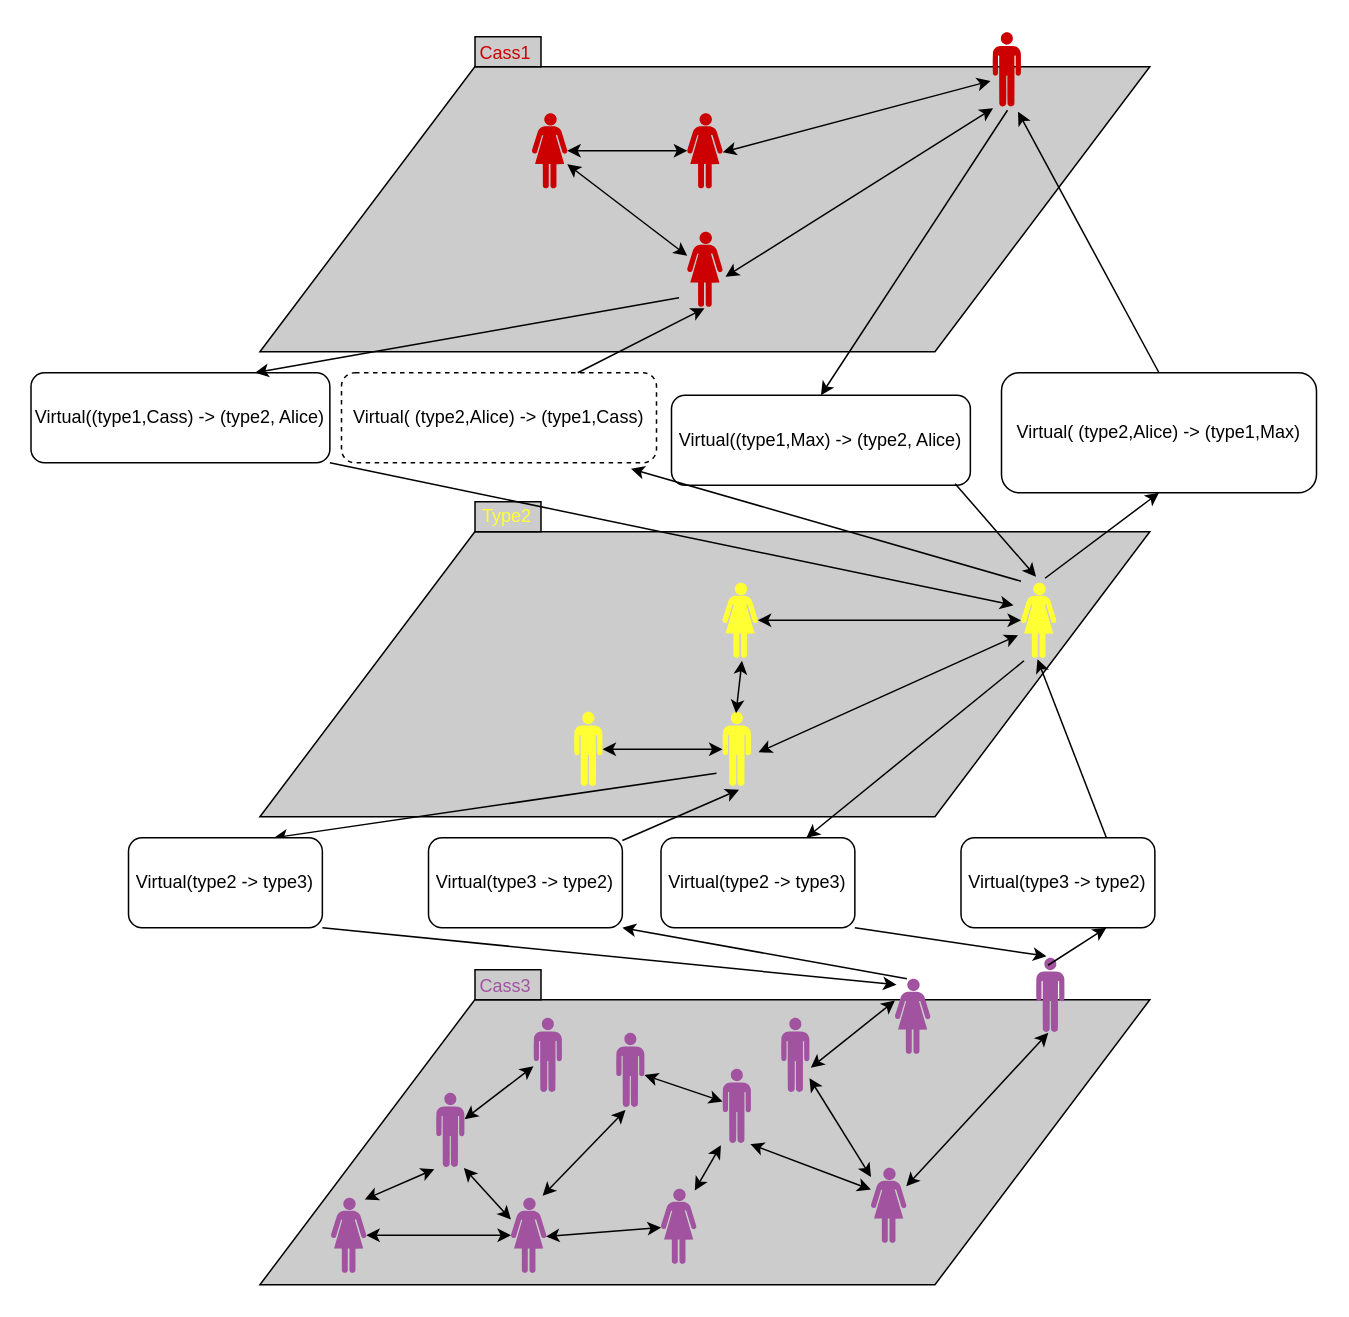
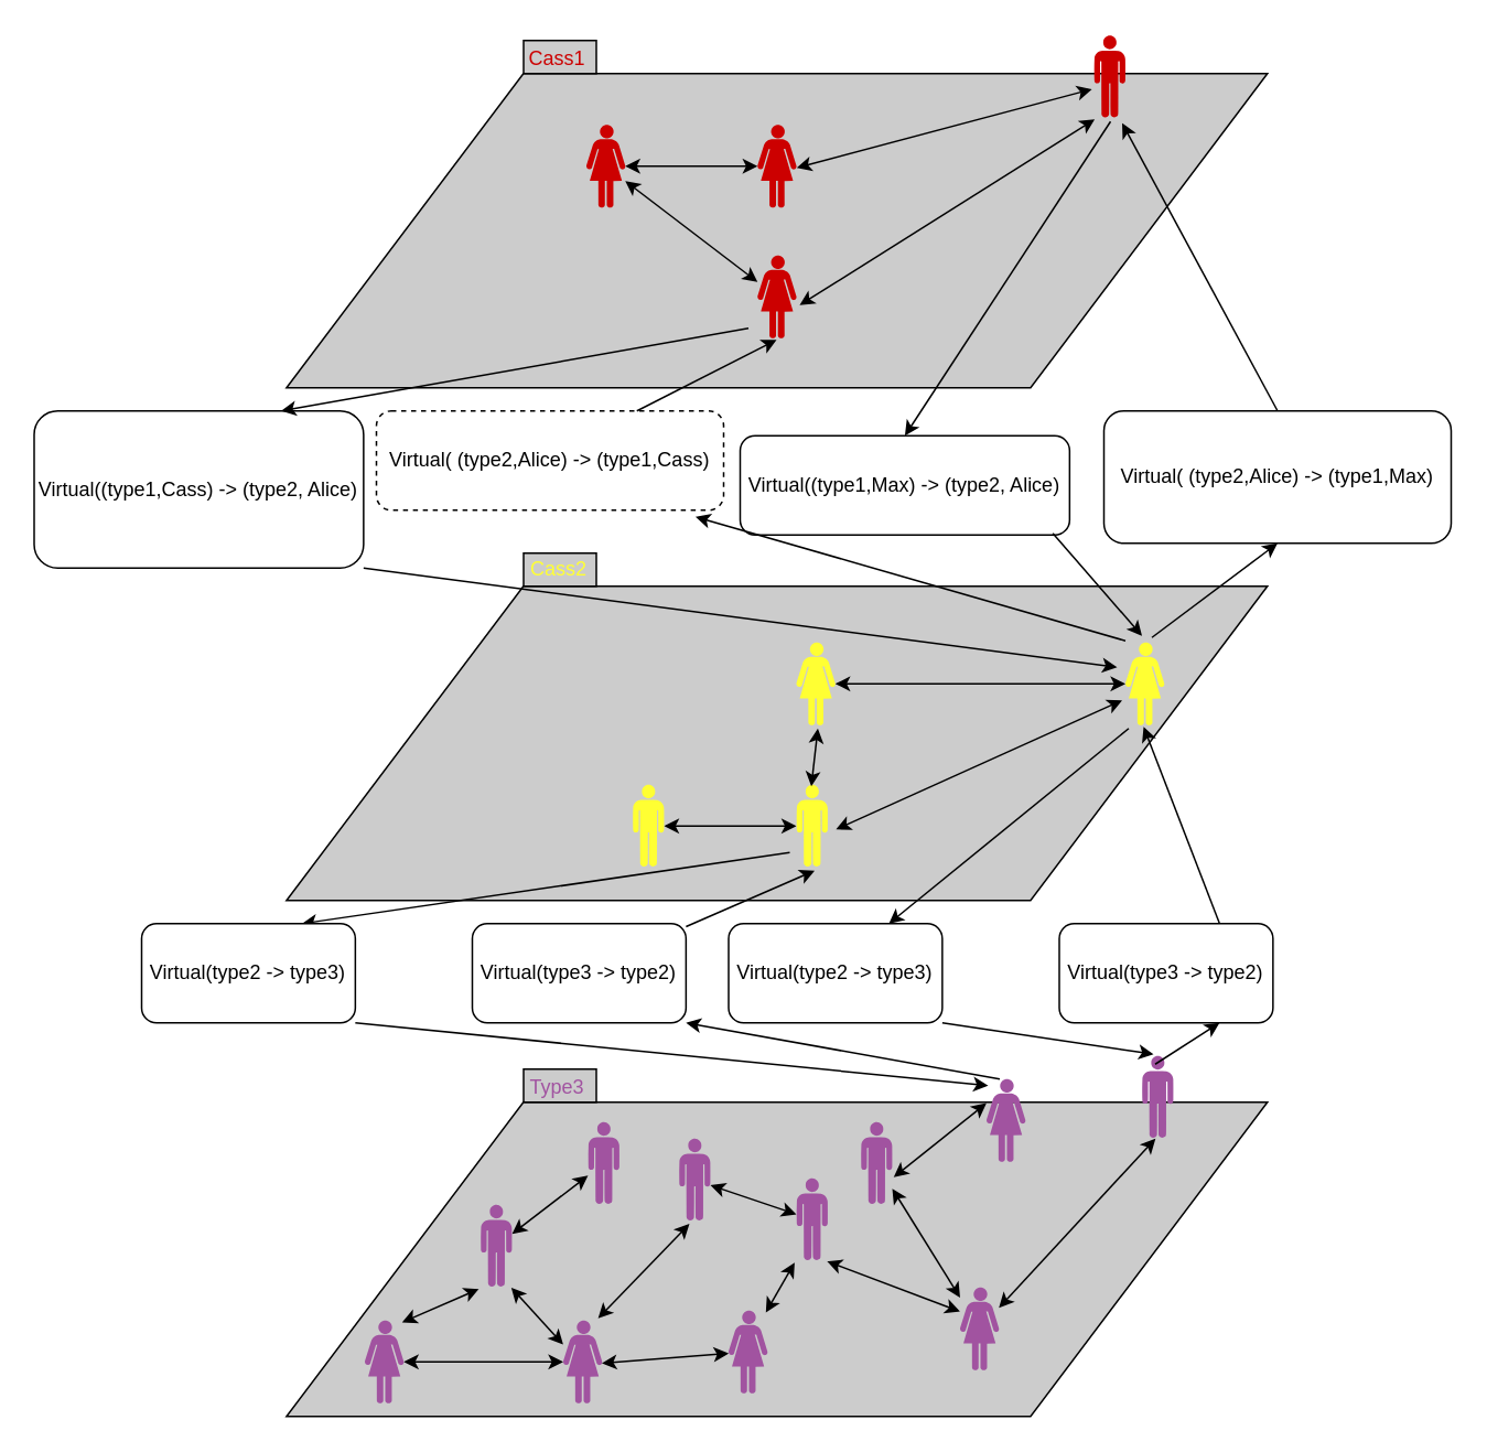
- <mxCell id="69" value="Virtual((type1,Cass) -&amp;gt; (type2, Alice)" style="rounded=1;whiteSpace=wrap;html=1;" vertex="1" parent="1"><mxGeometry x="20" y="248" width="199.24" height="60" as="geometry" /></mxCell>
+ <mxCell id="69" value="Virtual((type1,Cass) -&amp;gt; (type2, Alice)" style="rounded=1;whiteSpace=wrap;html=1;" vertex="1" parent="1"><mxGeometry x="20" y="248" width="199.24" height="95" as="geometry" /></mxCell>
- <mxCell id="41" value="&lt;font color=&quot;#ffff33&quot;&gt;Type2&lt;/font&gt;" style="text;html=1;align=center;verticalAlign=middle;resizable=0;points=[];autosize=1;strokeColor=none;fillColor=none;" parent="1" vertex="1"><mxGeometry x="307" y="329" width="60" height="30" as="geometry" /></mxCell>
+ <mxCell id="41" value="&lt;font color=&quot;#ffff33&quot;&gt;Cass2&lt;/font&gt;" style="text;html=1;align=center;verticalAlign=middle;resizable=0;points=[];autosize=1;strokeColor=none;fillColor=none;" parent="1" vertex="1"><mxGeometry x="307" y="329" width="60" height="30" as="geometry" /></mxCell>
- <mxCell id="43" value="&lt;font color=&quot;#a153a0&quot;&gt;Cass3&lt;/font&gt;" style="text;html=1;align=center;verticalAlign=middle;resizable=0;points=[];autosize=1;strokeColor=none;fillColor=none;" parent="1" vertex="1"><mxGeometry x="306" y="642" width="60" height="30" as="geometry" /></mxCell>
+ <mxCell id="43" value="&lt;font color=&quot;#a153a0&quot;&gt;Type3&lt;/font&gt;" style="text;html=1;align=center;verticalAlign=middle;resizable=0;points=[];autosize=1;strokeColor=none;fillColor=none;" parent="1" vertex="1"><mxGeometry x="306" y="642" width="60" height="30" as="geometry" /></mxCell>
